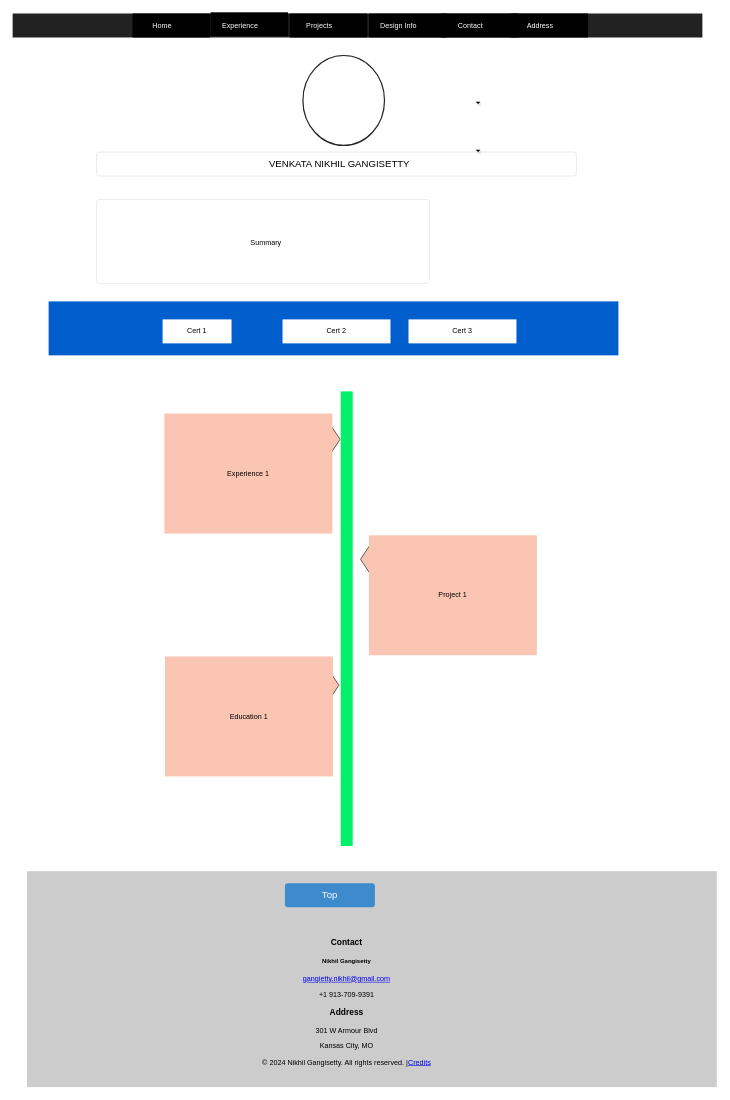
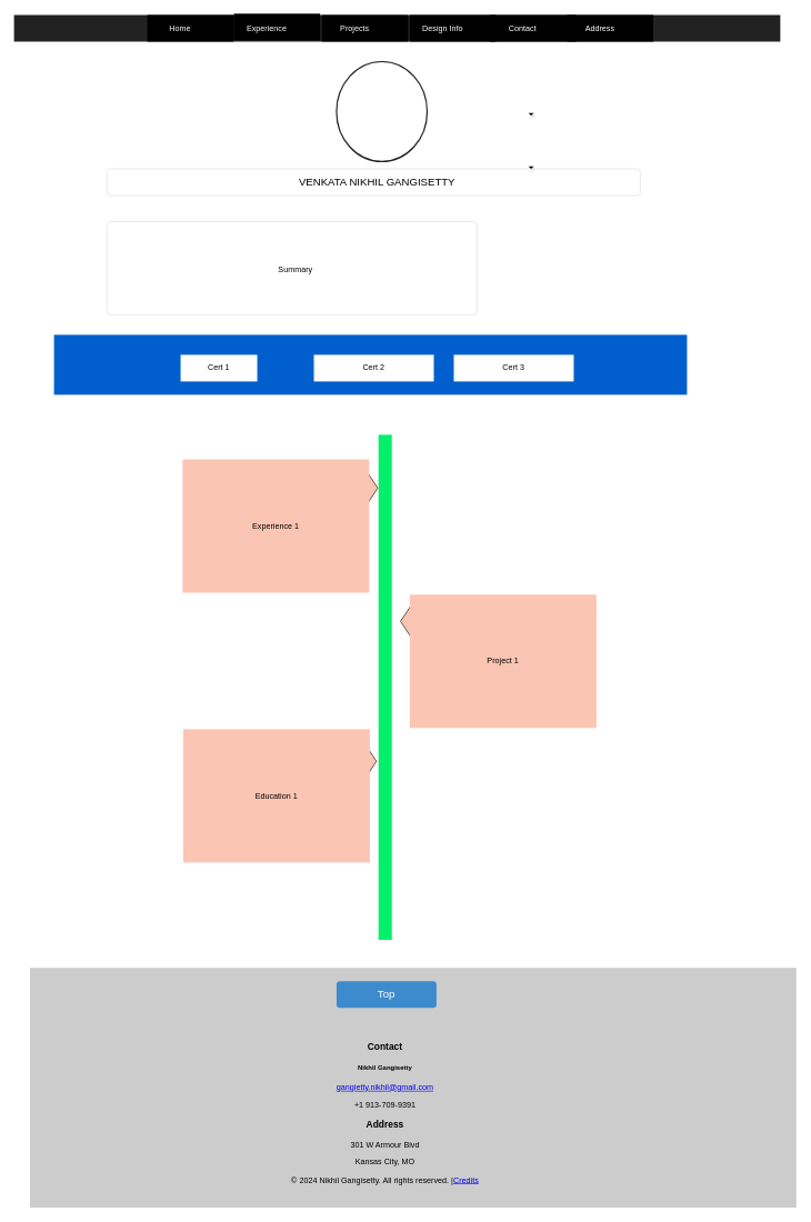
- <mxCell id="26" value="Top" style="html=1;shadow=0;dashed=0;shape=mxgraph.bootstrap.rrect;align=center;rSize=5;strokeColor=none;fillColor=#3D8BCD;fontColor=#ffffff;fontSize=16;whiteSpace=wrap;rounded=0;" vertex="1" parent="1"><mxGeometry x="474" y="1472" width="150" height="40" as="geometry" /></mxCell>
+ <mxCell id="26" value="Top" style="html=1;shadow=0;dashed=0;shape=mxgraph.bootstrap.rrect;align=center;rSize=5;strokeColor=none;fillColor=#3D8BCD;fontColor=#ffffff;fontSize=16;whiteSpace=wrap;rounded=0;" vertex="1" parent="1"><mxGeometry x="504" y="1472" width="150" height="40" as="geometry" /></mxCell>
